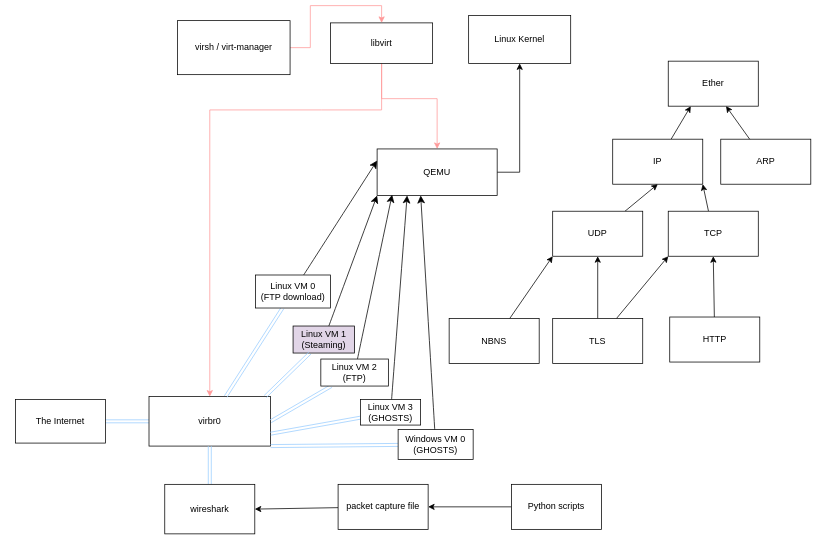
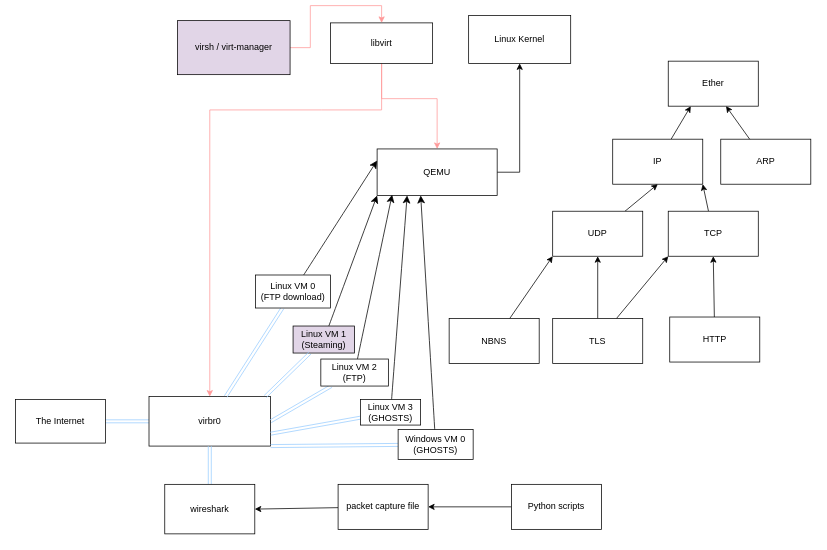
- <mxCell id="10" value="virsh / virt-manager" style="rounded=0;whiteSpace=wrap;html=1;" vertex="1" parent="1"><mxGeometry x="236" y="27" width="150" height="72" as="geometry" /></mxCell>
+ <mxCell id="10" value="virsh / virt-manager" style="rounded=0;whiteSpace=wrap;html=1;fillColor=#e1d5e7;" vertex="1" parent="1"><mxGeometry x="236" y="27" width="150" height="72" as="geometry" /></mxCell>
